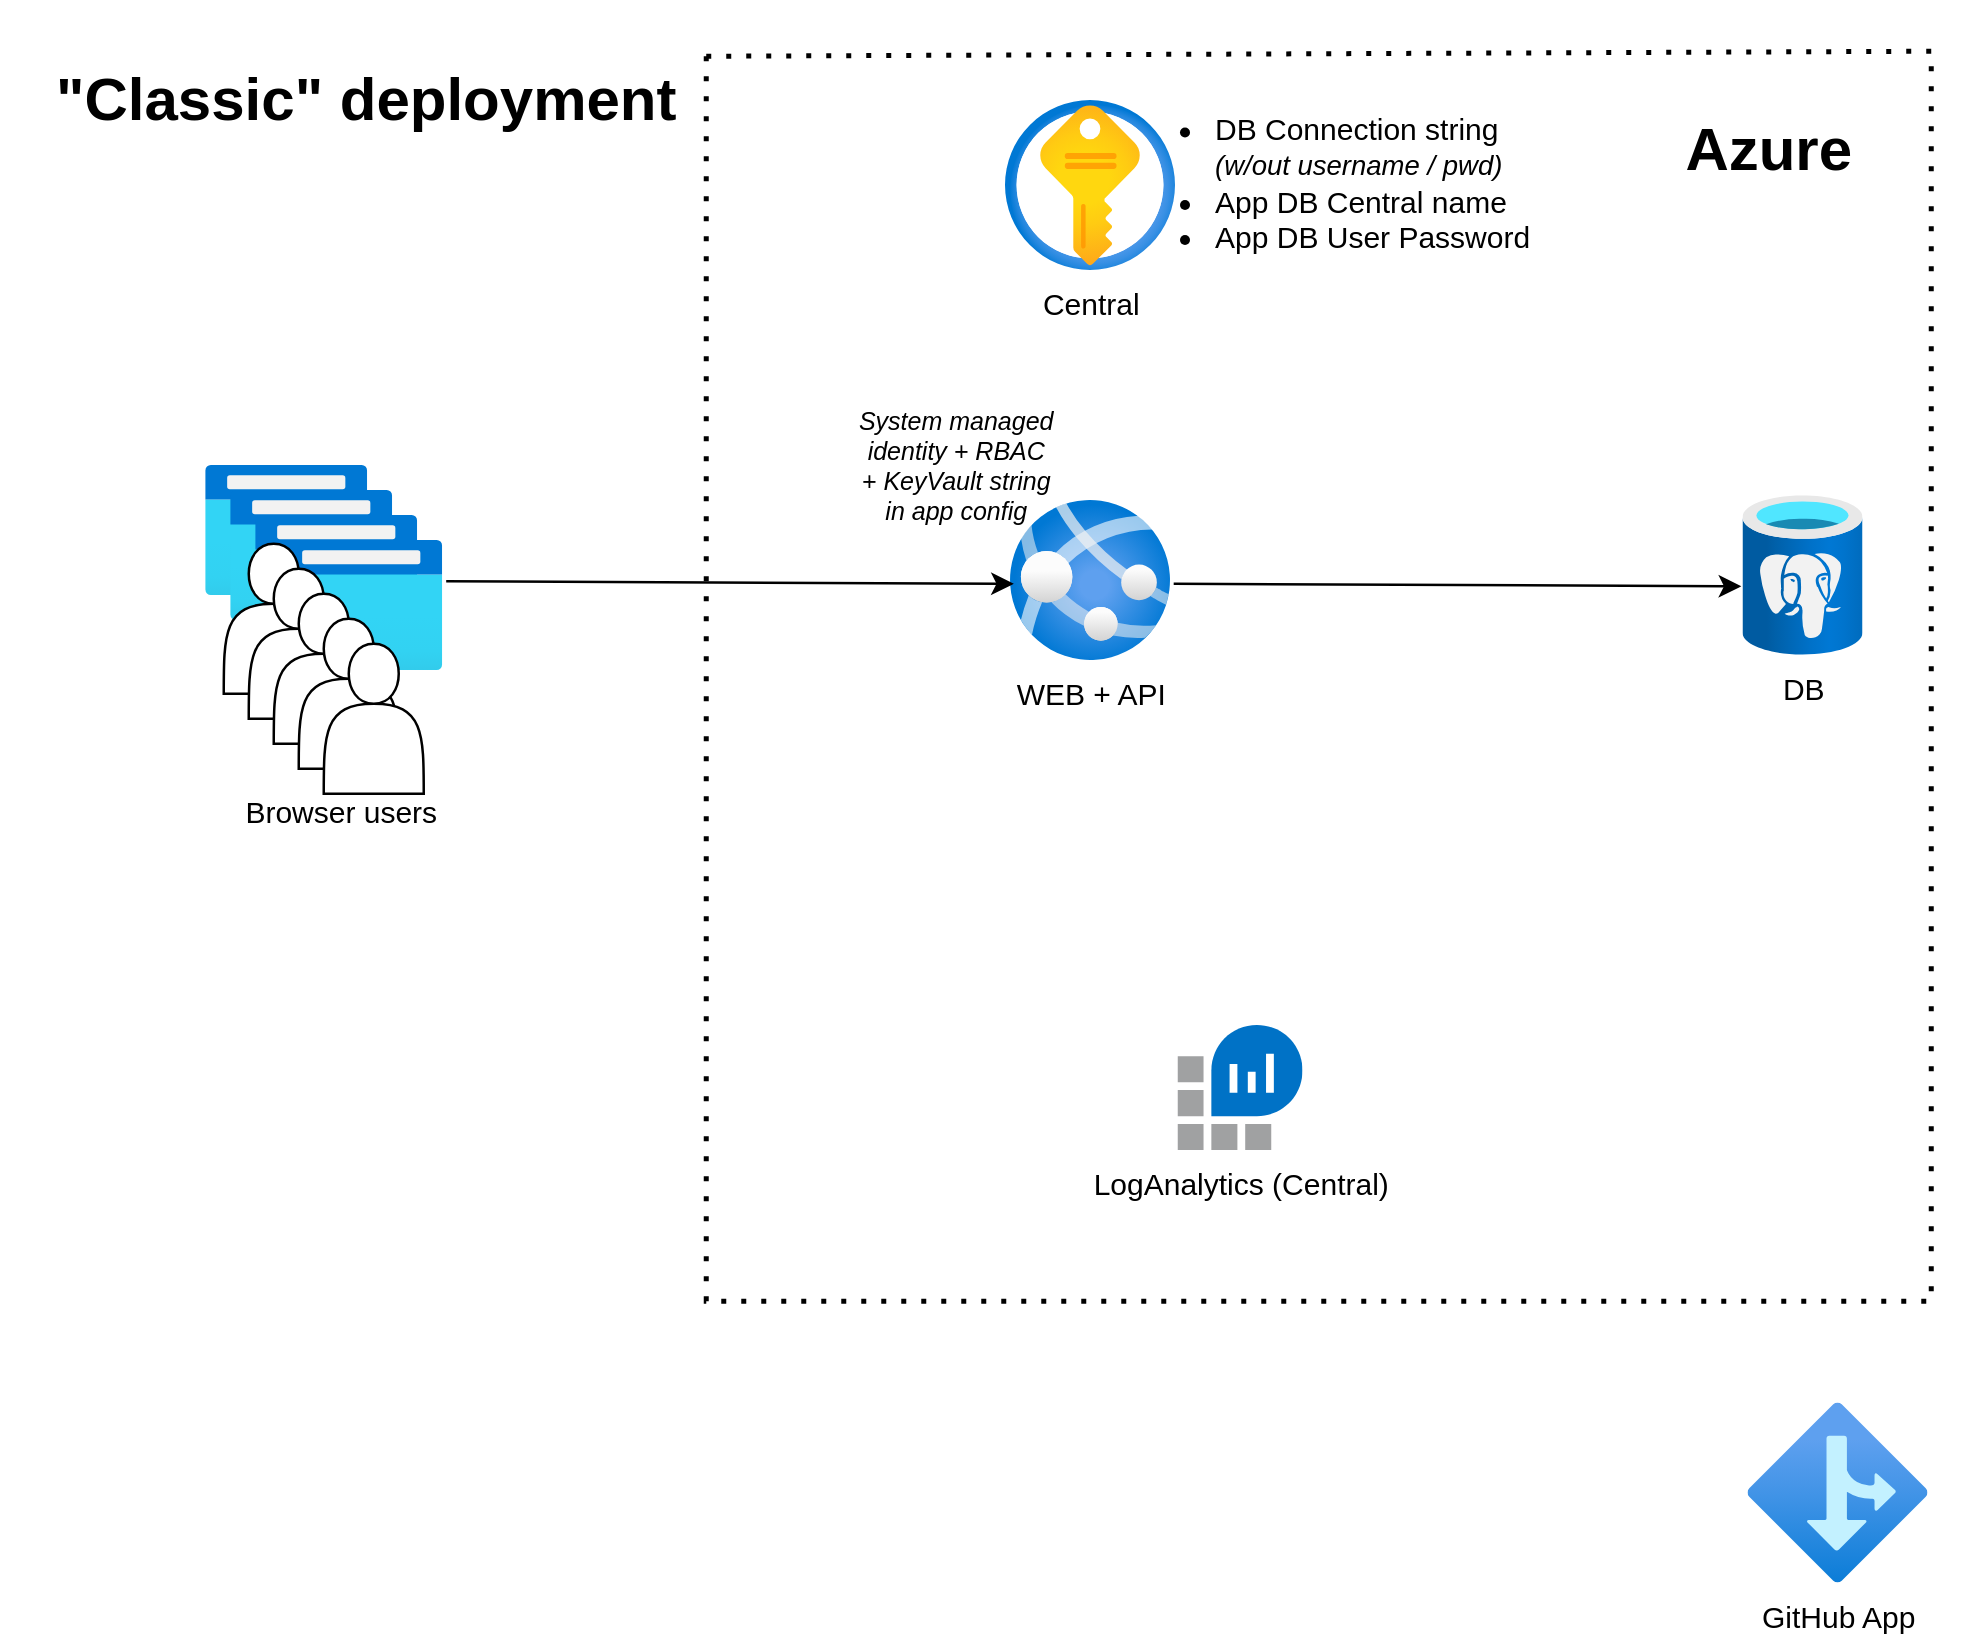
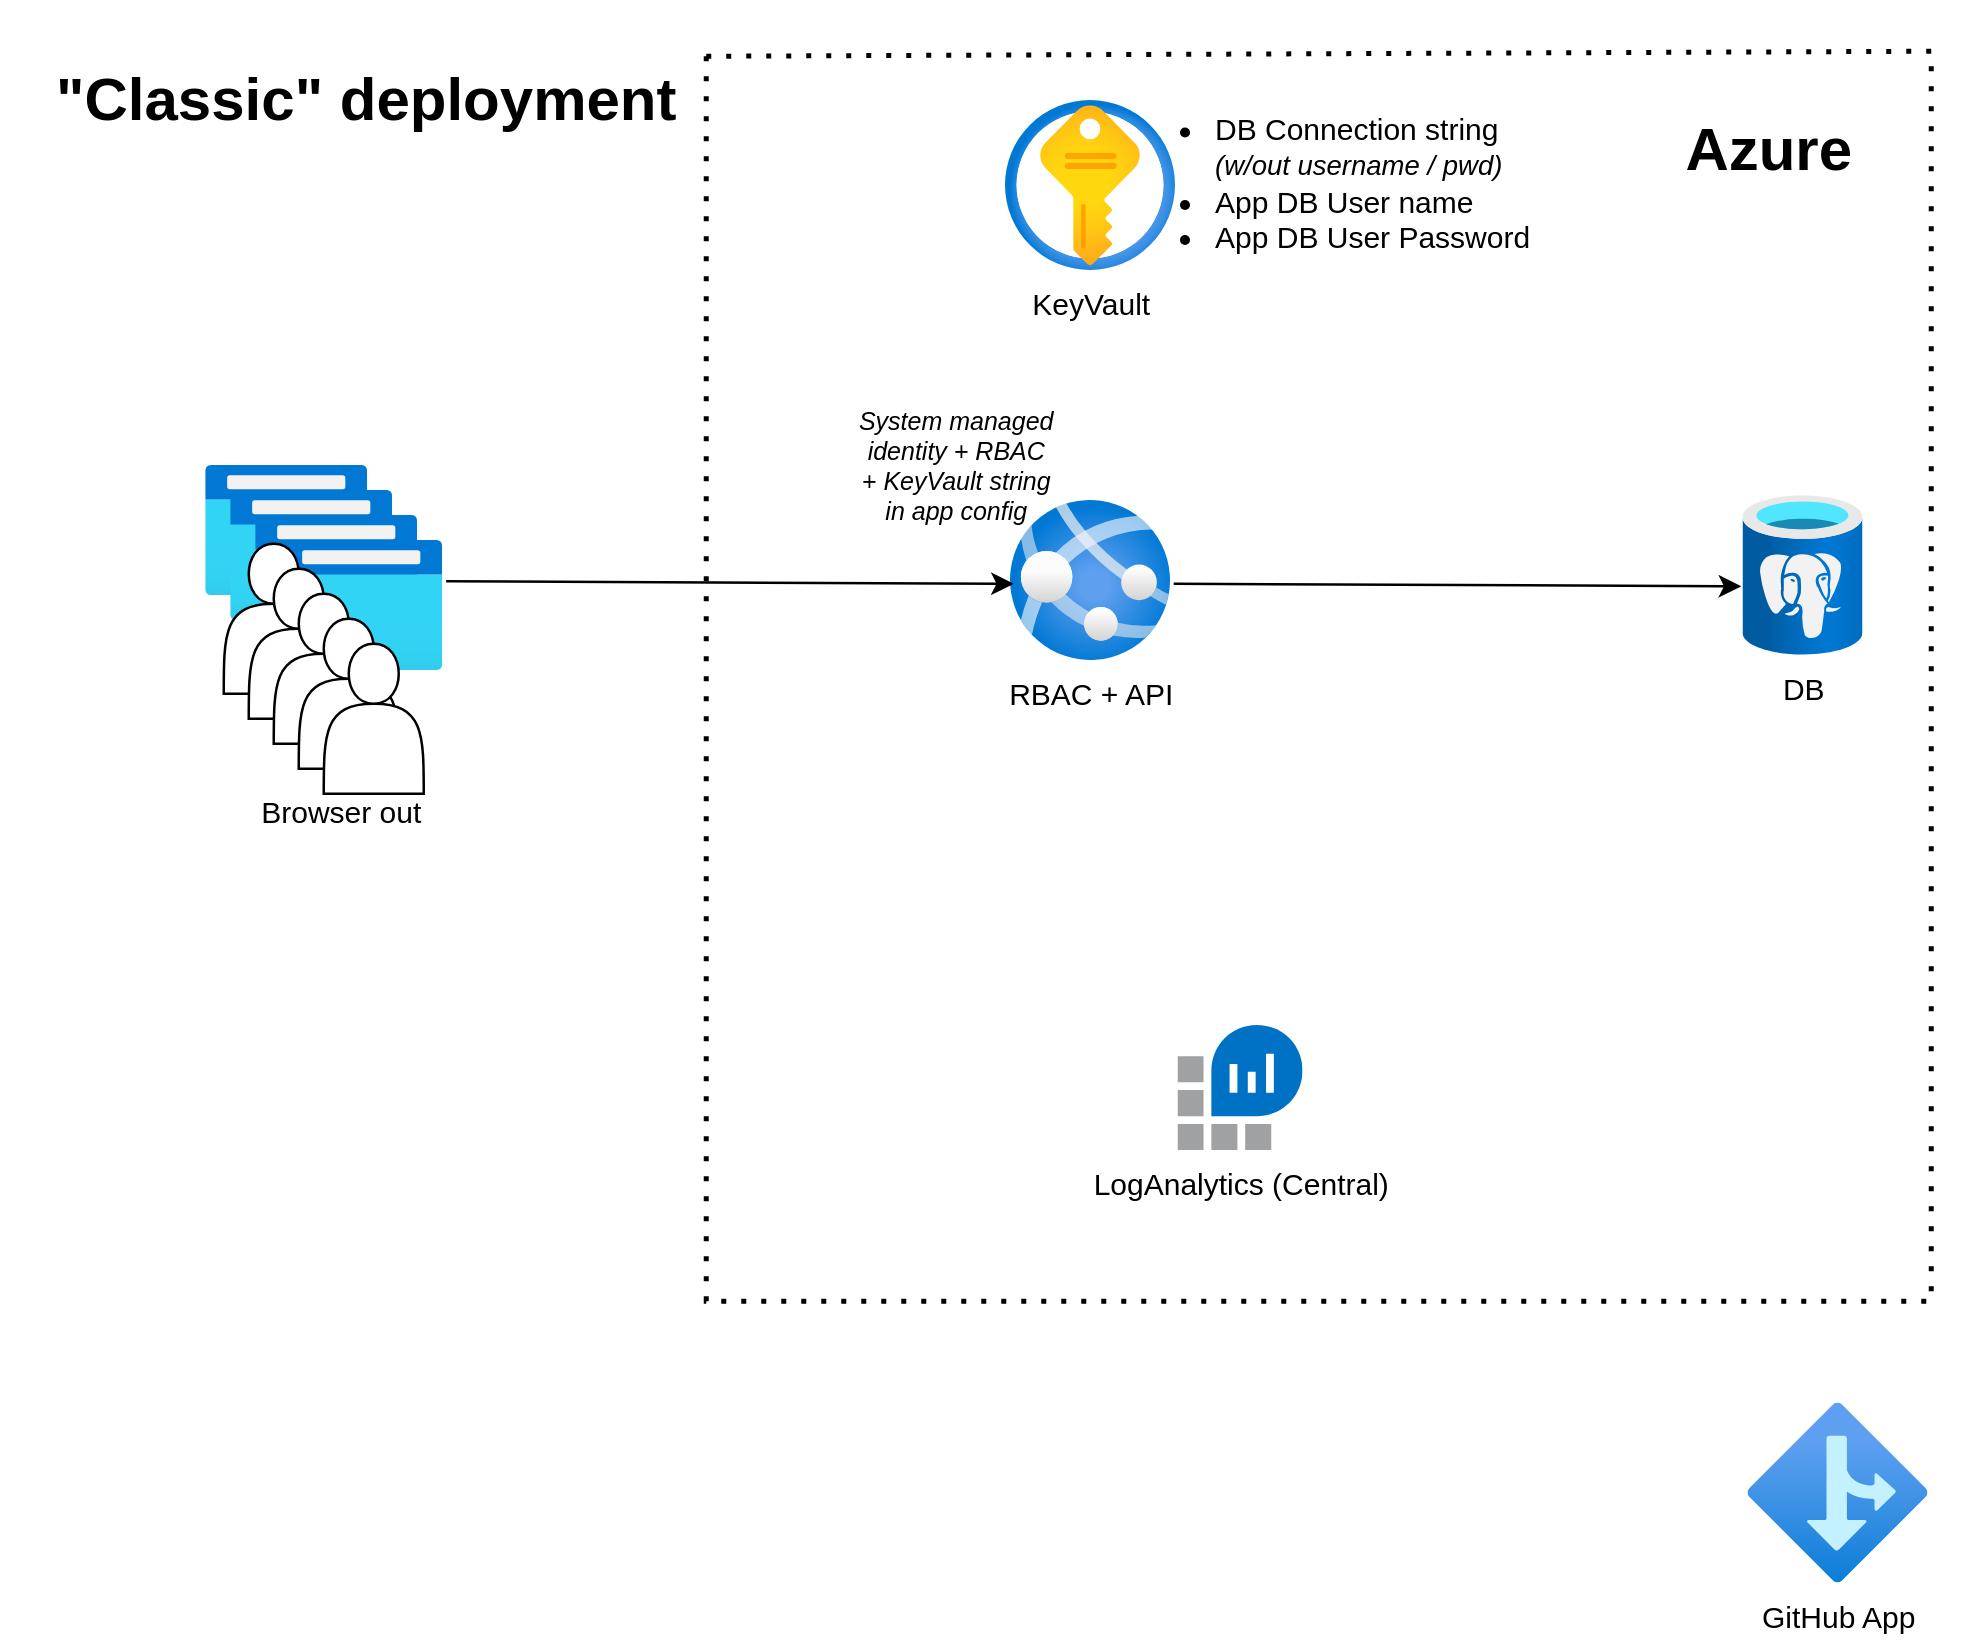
- <mxCell id="19" value="&lt;ul&gt;&lt;li&gt;DB Connection string &lt;i&gt;&lt;font style=&quot;font-size: 11px;&quot;&gt;(w/out username / pwd)&lt;/font&gt;&lt;/i&gt;&lt;/li&gt;&lt;li&gt;App DB Central name&lt;/li&gt;&lt;li&gt;App DB User Password&lt;/li&gt;&lt;/ul&gt;" style="text;strokeColor=none;fillColor=none;html=1;whiteSpace=wrap;verticalAlign=middle;overflow=hidden;" parent="1" vertex="1"><mxGeometry x="444" y="30" width="176" height="73" as="geometry" /></mxCell>
+ <mxCell id="19" value="&lt;ul&gt;&lt;li&gt;DB Connection string &lt;i&gt;&lt;font style=&quot;font-size: 11px;&quot;&gt;(w/out username / pwd)&lt;/font&gt;&lt;/i&gt;&lt;/li&gt;&lt;li&gt;App DB User name&lt;/li&gt;&lt;li&gt;App DB User Password&lt;/li&gt;&lt;/ul&gt;" style="text;strokeColor=none;fillColor=none;html=1;whiteSpace=wrap;verticalAlign=middle;overflow=hidden;" parent="1" vertex="1"><mxGeometry x="444" y="30" width="176" height="73" as="geometry" /></mxCell>
- <mxCell id="4" value="Central" style="aspect=fixed;html=1;points=[];align=center;image;fontSize=12;image=img/lib/azure2/security/Key_Vaults.svg;" parent="1" vertex="1"><mxGeometry x="402" y="40" width="68" height="68" as="geometry" /></mxCell>
+ <mxCell id="4" value="KeyVault" style="aspect=fixed;html=1;points=[];align=center;image;fontSize=12;image=img/lib/azure2/security/Key_Vaults.svg;" parent="1" vertex="1"><mxGeometry x="402" y="40" width="68" height="68" as="geometry" /></mxCell>
- <mxCell id="2" value="WEB + API" style="aspect=fixed;html=1;points=[];align=center;image;fontSize=12;image=img/lib/azure2/app_services/App_Services.svg;" parent="1" vertex="1"><mxGeometry x="404" y="200" width="64" height="64" as="geometry" /></mxCell>
+ <mxCell id="2" value="RBAC + API" style="aspect=fixed;html=1;points=[];align=center;image;fontSize=12;image=img/lib/azure2/app_services/App_Services.svg;" parent="1" vertex="1"><mxGeometry x="404" y="200" width="64" height="64" as="geometry" /></mxCell>
- <mxCell id="17" value="Browser users" style="text;html=1;align=center;verticalAlign=middle;resizable=0;points=[];autosize=1;strokeColor=none;fillColor=none;" parent="1" vertex="1"><mxGeometry x="86" y="310" width="100" height="30" as="geometry" /></mxCell>
+ <mxCell id="17" value="Browser out" style="text;html=1;align=center;verticalAlign=middle;resizable=0;points=[];autosize=1;strokeColor=none;fillColor=none;" parent="1" vertex="1"><mxGeometry x="86" y="310" width="100" height="30" as="geometry" /></mxCell>
